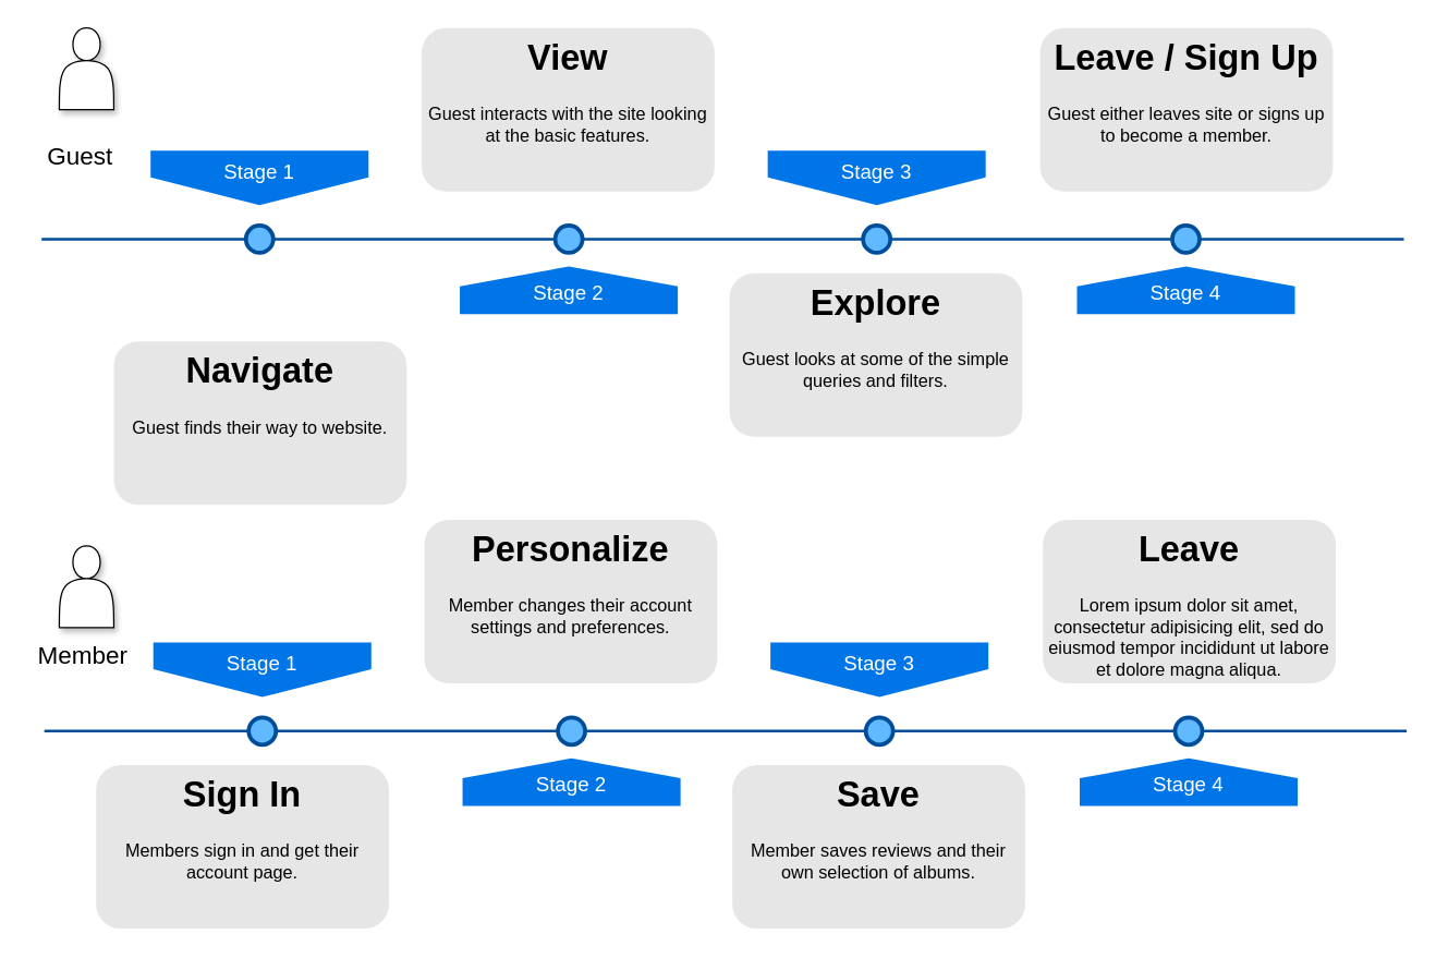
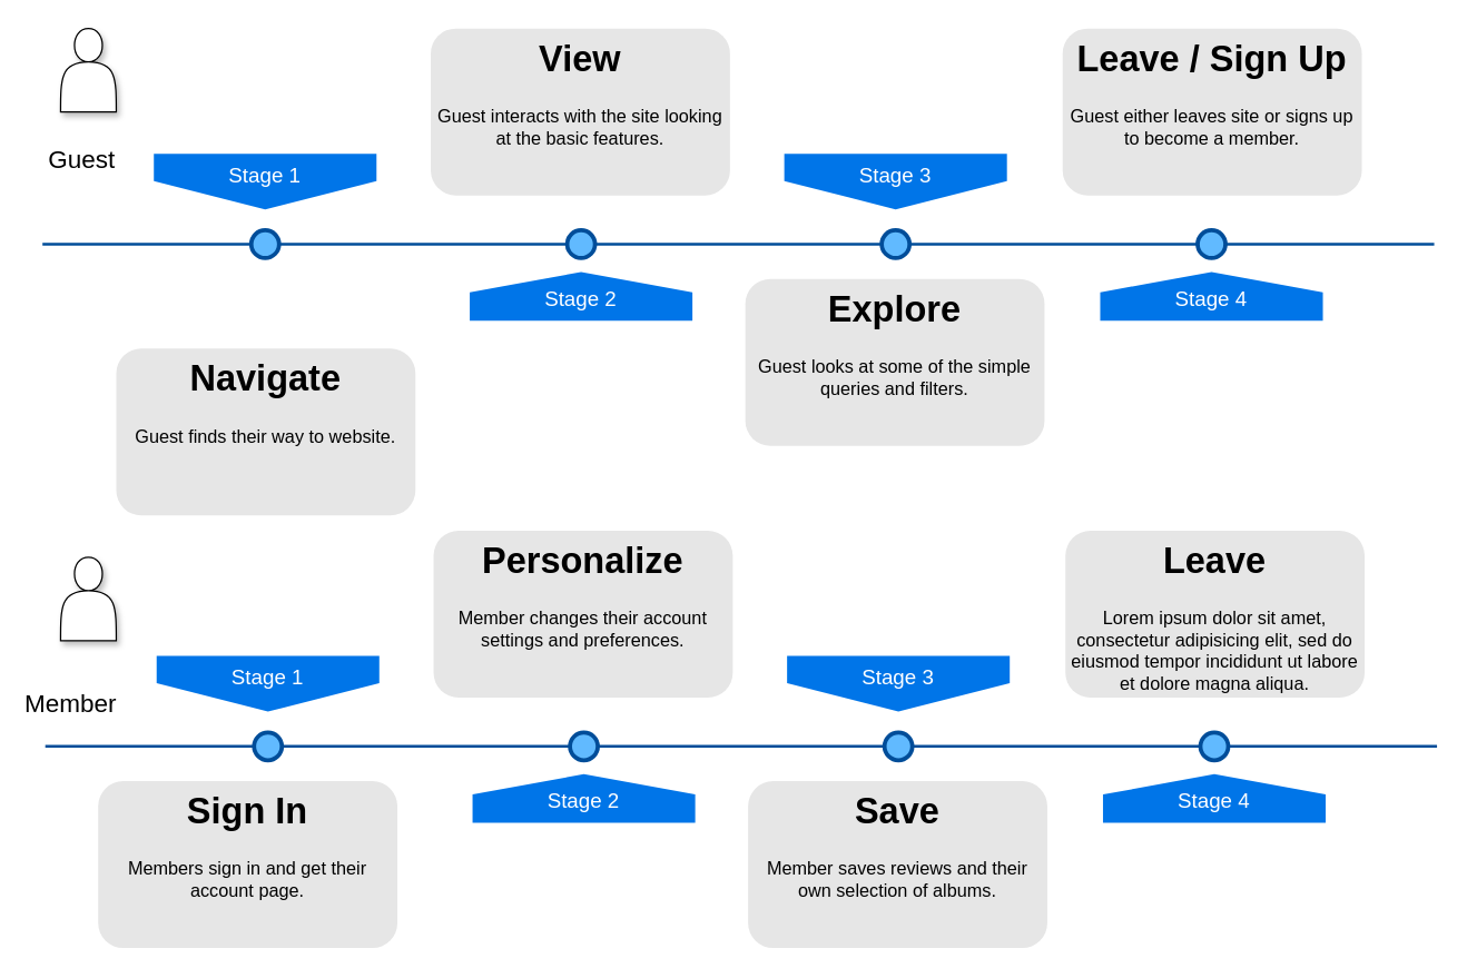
- <mxCell id="31" value="&lt;font style=&quot;font-size: 18px&quot;&gt;Member&lt;/font&gt;" style="text;html=1;resizable=0;autosize=1;align=center;verticalAlign=middle;points=[];fillColor=none;strokeColor=none;rounded=0;shadow=1;" vertex="1" parent="1"><mxGeometry x="20" y="471" width="80" height="20" as="geometry" /></mxCell>
+ <mxCell id="31" value="&lt;font style=&quot;font-size: 18px&quot;&gt;Member&lt;/font&gt;" style="text;html=1;resizable=0;autosize=1;align=center;verticalAlign=middle;points=[];fillColor=none;strokeColor=none;rounded=0;shadow=1;" vertex="1" parent="1"><mxGeometry x="10" y="496" width="80" height="20" as="geometry" /></mxCell>
